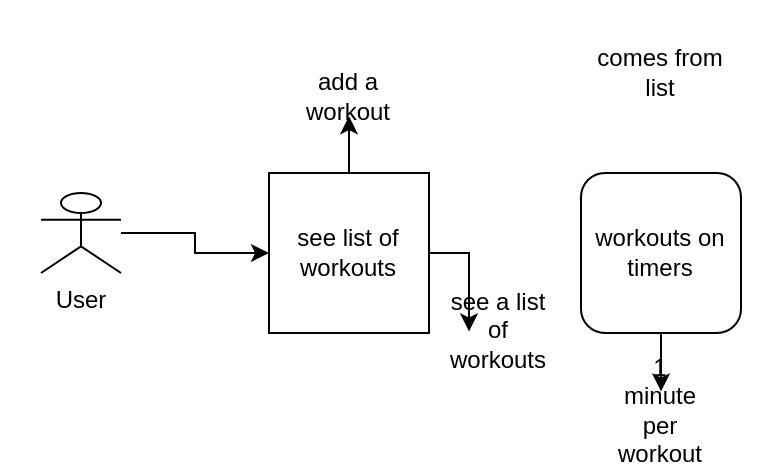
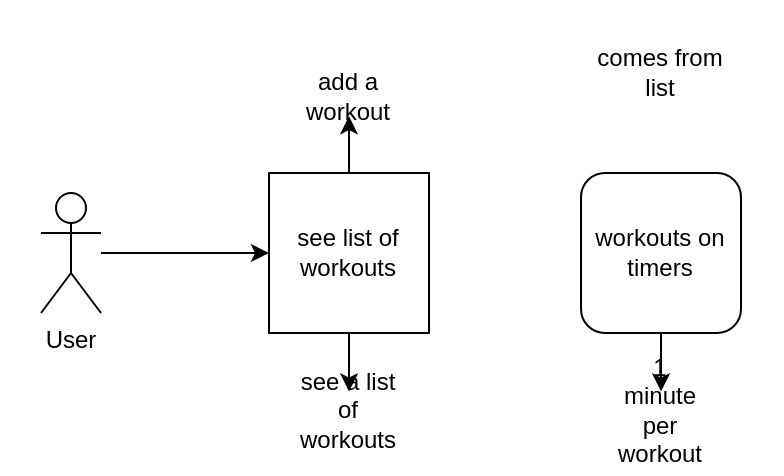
- <mxCell id="3" value="User" style="shape=umlActor;verticalLabelPosition=bottom;verticalAlign=top;html=1;outlineConnect=0;" vertex="1" parent="1"><mxGeometry x="20" y="96" width="40" height="40" as="geometry" /></mxCell>
+ <mxCell id="3" value="User" style="shape=umlActor;verticalLabelPosition=bottom;verticalAlign=top;html=1;outlineConnect=0;" vertex="1" parent="1"><mxGeometry x="20" y="96" width="30" height="60" as="geometry" /></mxCell>
- <mxCell id="8" value="see a list of workouts" style="text;html=1;strokeColor=none;fillColor=none;align=center;verticalAlign=middle;whiteSpace=wrap;rounded=0;" vertex="1" parent="1"><mxGeometry x="229" y="155.2" width="40" height="20" as="geometry" /></mxCell>
+ <mxCell id="8" value="see a list of workouts" style="text;html=1;strokeColor=none;fillColor=none;align=center;verticalAlign=middle;whiteSpace=wrap;rounded=0;" vertex="1" parent="1"><mxGeometry x="154" y="195.2" width="40" height="20" as="geometry" /></mxCell>
